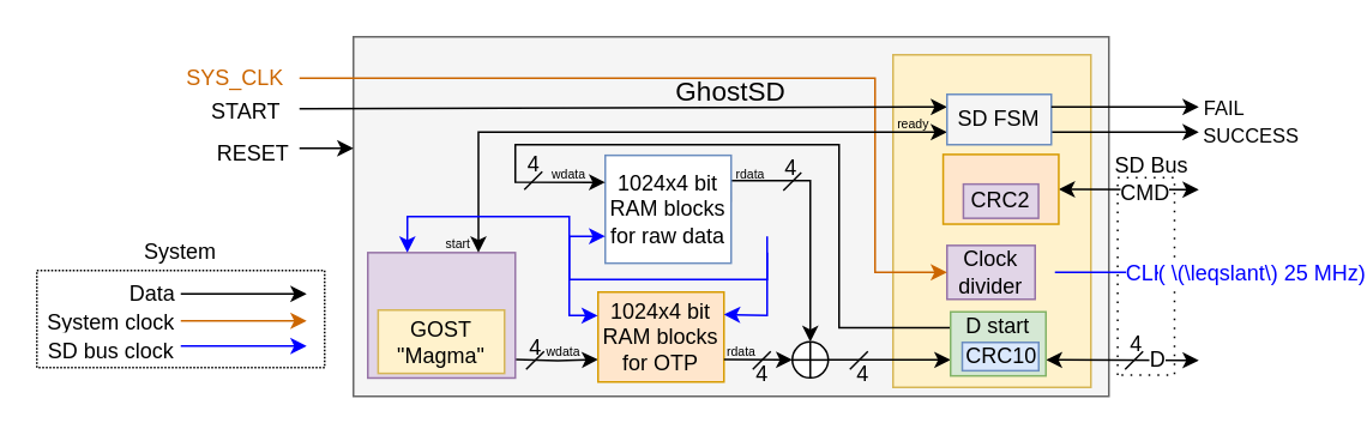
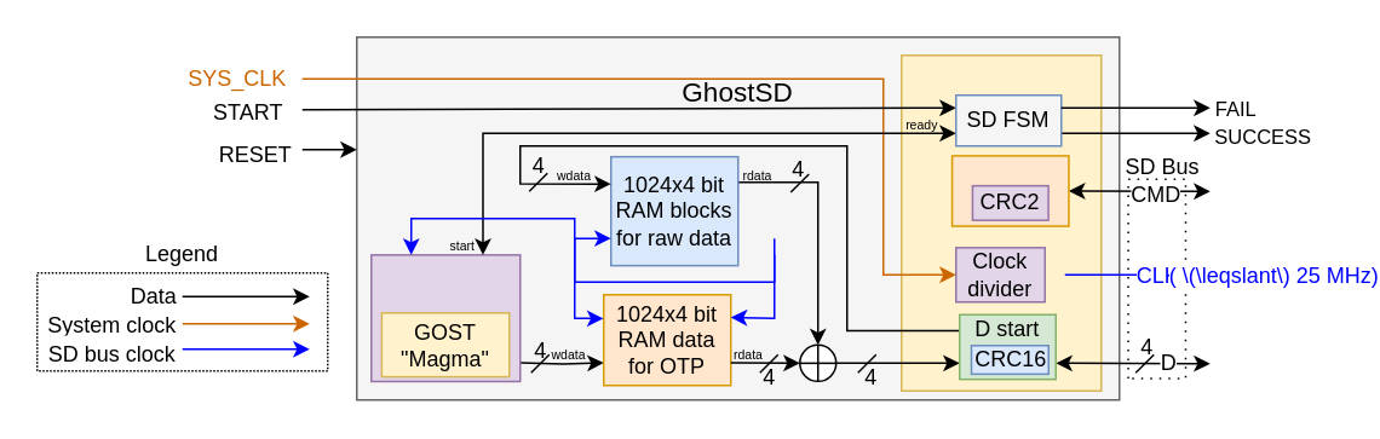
- <mxCell id="23" value="1024x4 bit RAM blocks&lt;br&gt;for raw data" style="rounded=0;whiteSpace=wrap;html=1;labelBackgroundColor=none;fontSize=12;fillColor=#ffffff;strokeColor=#6c8ebf;" parent="1" vertex="1"><mxGeometry x="336" y="85.94" width="70" height="60" as="geometry" /></mxCell>
+ <mxCell id="23" value="1024x4 bit RAM blocks&lt;br&gt;for raw data" style="rounded=0;whiteSpace=wrap;html=1;labelBackgroundColor=none;fontSize=12;fillColor=#dae8fc;strokeColor=#6c8ebf;" parent="1" vertex="1"><mxGeometry x="336" y="85.94" width="70" height="60" as="geometry" /></mxCell>
- <mxCell id="30" value="&lt;font style=&quot;font-size: 12px;&quot;&gt;System&lt;/font&gt;" style="text;html=1;strokeColor=none;fillColor=none;align=center;verticalAlign=middle;whiteSpace=wrap;rounded=0;" parent="1" vertex="1"><mxGeometry x="20" y="130" width="160" height="20.94" as="geometry" /></mxCell>
+ <mxCell id="30" value="&lt;font style=&quot;font-size: 12px;&quot;&gt;Legend&lt;/font&gt;" style="text;html=1;strokeColor=none;fillColor=none;align=center;verticalAlign=middle;whiteSpace=wrap;rounded=0;" parent="1" vertex="1"><mxGeometry x="20" y="130" width="160" height="20.94" as="geometry" /></mxCell>
- <mxCell id="21" value="1024x4 bit RAM blocks&lt;br&gt;for OTP" style="rounded=0;whiteSpace=wrap;html=1;labelBackgroundColor=none;fontSize=12;fillColor=#ffe6cc;strokeColor=#d79b00;" parent="1" vertex="1"><mxGeometry x="332" y="162" width="70" height="50" as="geometry" /></mxCell>
+ <mxCell id="21" value="1024x4 bit RAM data&lt;br&gt;for OTP" style="rounded=0;whiteSpace=wrap;html=1;labelBackgroundColor=none;fontSize=12;fillColor=#ffe6cc;strokeColor=#d79b00;" parent="1" vertex="1"><mxGeometry x="332" y="162" width="70" height="50" as="geometry" /></mxCell>
- <mxCell id="58" value="CRC10" style="rounded=0;whiteSpace=wrap;html=1;fillColor=#dae8fc;strokeColor=#6c8ebf;" parent="1" vertex="1"><mxGeometry x="534.5" y="190" width="42.5" height="15.74" as="geometry" /></mxCell>
+ <mxCell id="58" value="CRC16" style="rounded=0;whiteSpace=wrap;html=1;fillColor=#dae8fc;strokeColor=#6c8ebf;" parent="1" vertex="1"><mxGeometry x="534.5" y="190" width="42.5" height="15.74" as="geometry" /></mxCell>
